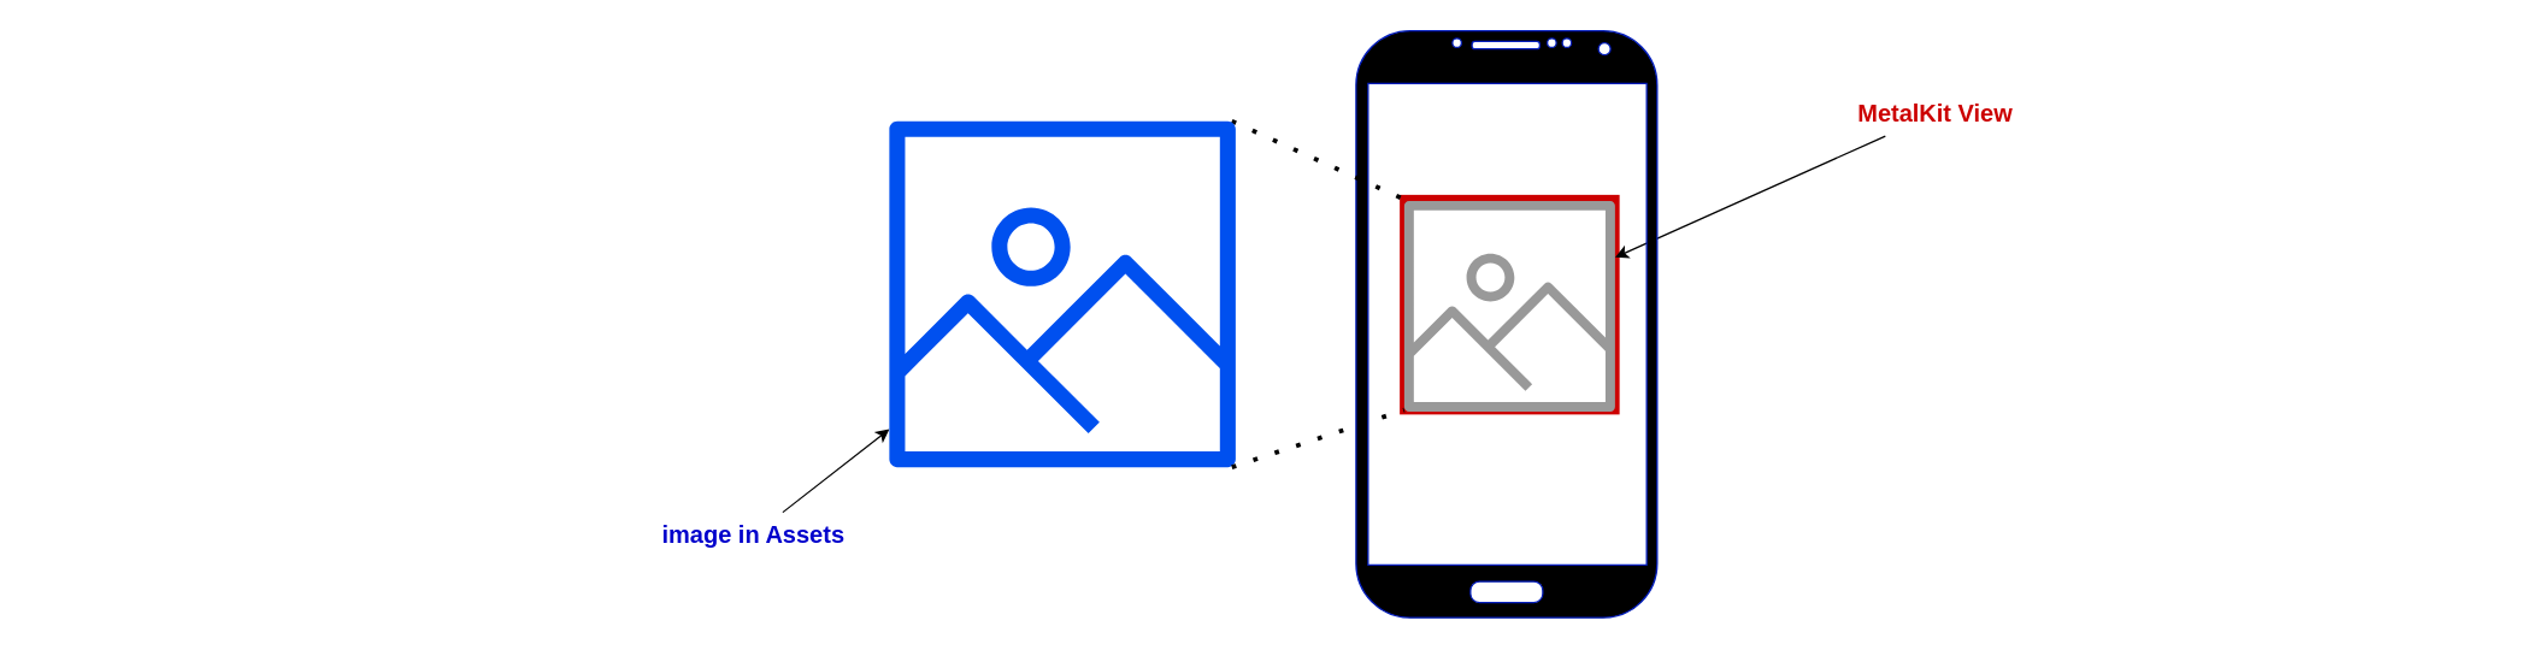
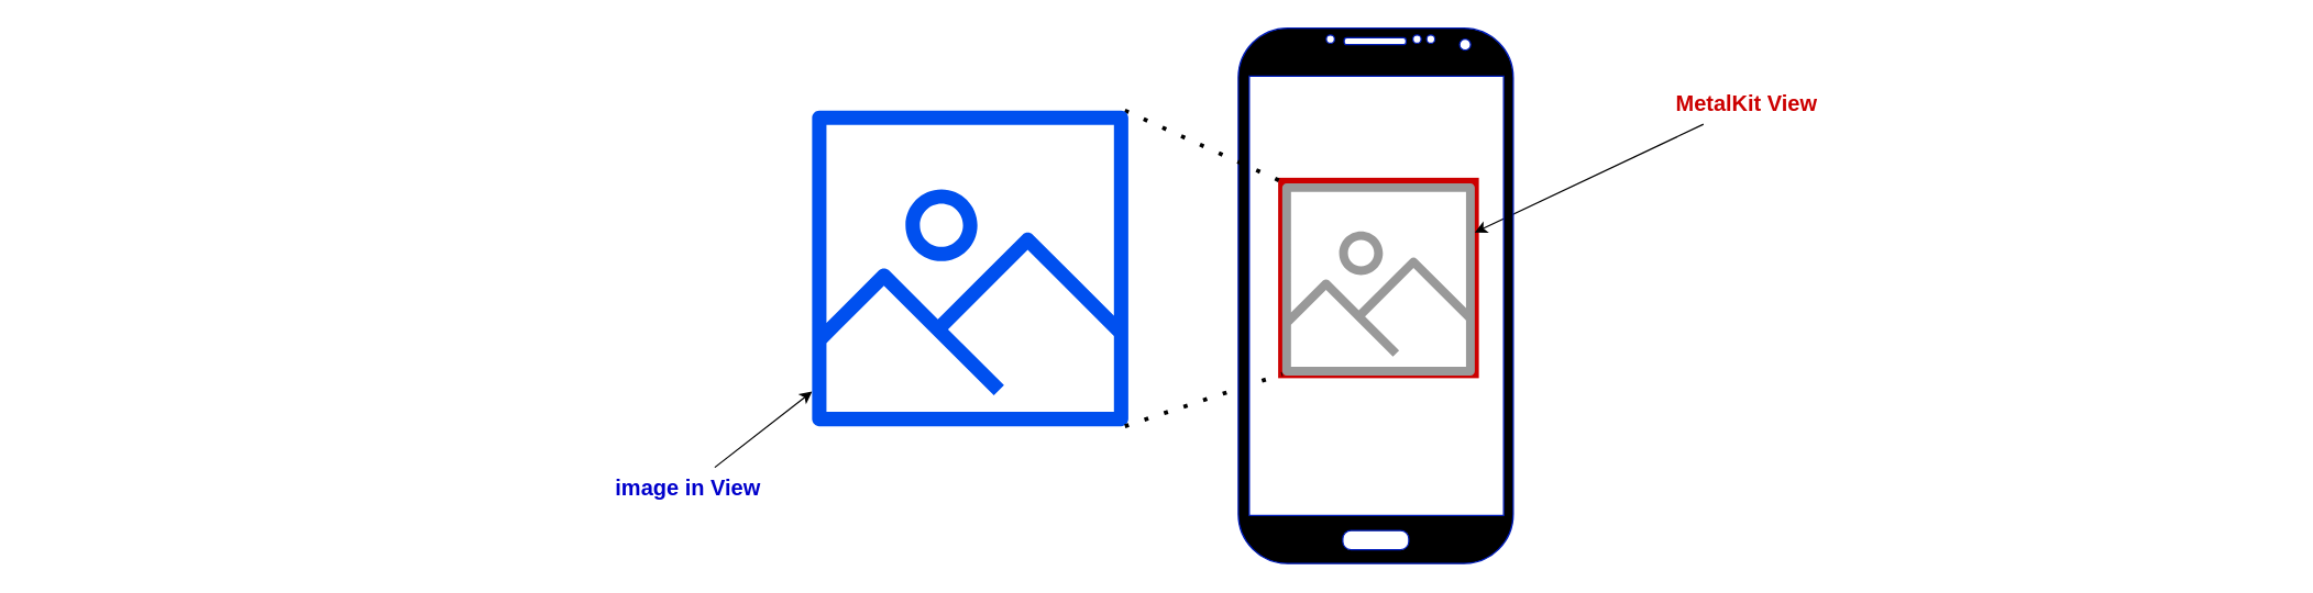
- <mxCell id="7" value="MetalKit View" style="rounded=1;whiteSpace=wrap;html=1;fontStyle=1;fontSize=16;fontColor=#CC0000;strokeColor=none;fillColor=none;" vertex="1" parent="1"><mxGeometry x="1205" y="60" width="160" height="30" as="geometry" /></mxCell>
+ <mxCell id="7" value="MetalKit View" style="rounded=1;whiteSpace=wrap;html=1;fontStyle=1;fontSize=16;fontColor=#CC0000;strokeColor=none;fillColor=none;" vertex="1" parent="1"><mxGeometry x="1190" y="60" width="160" height="30" as="geometry" /></mxCell>
- <mxCell id="5" value="image in Assets" style="rounded=1;whiteSpace=wrap;html=1;fontStyle=1;fontSize=16;fontColor=#0000CC;strokeColor=none;fillColor=none;" vertex="1" parent="1"><mxGeometry x="420" y="340" width="160" height="30" as="geometry" /></mxCell>
+ <mxCell id="5" value="image in View" style="rounded=1;whiteSpace=wrap;html=1;fontStyle=1;fontSize=16;fontColor=#0000CC;strokeColor=none;fillColor=none;" vertex="1" parent="1"><mxGeometry x="420" y="340" width="160" height="30" as="geometry" /></mxCell>
